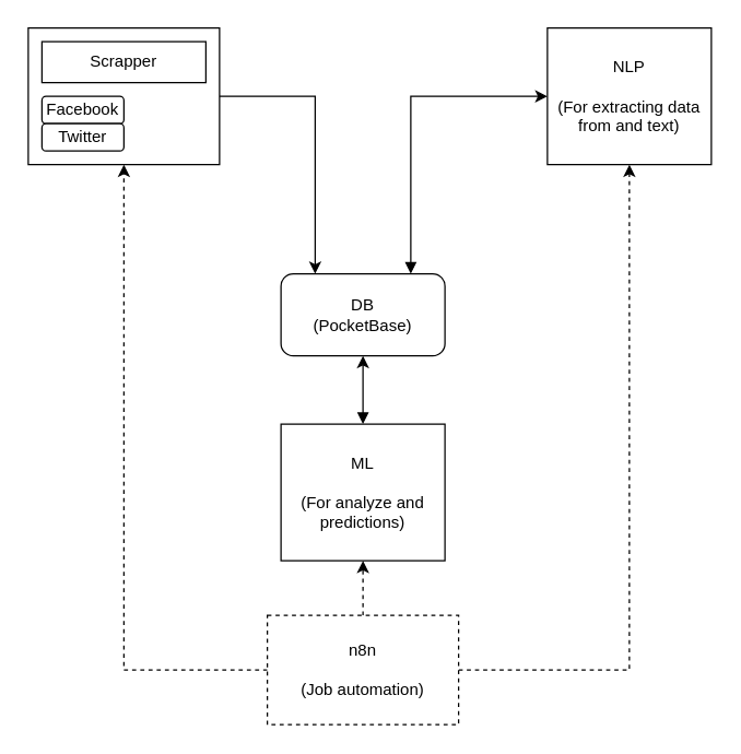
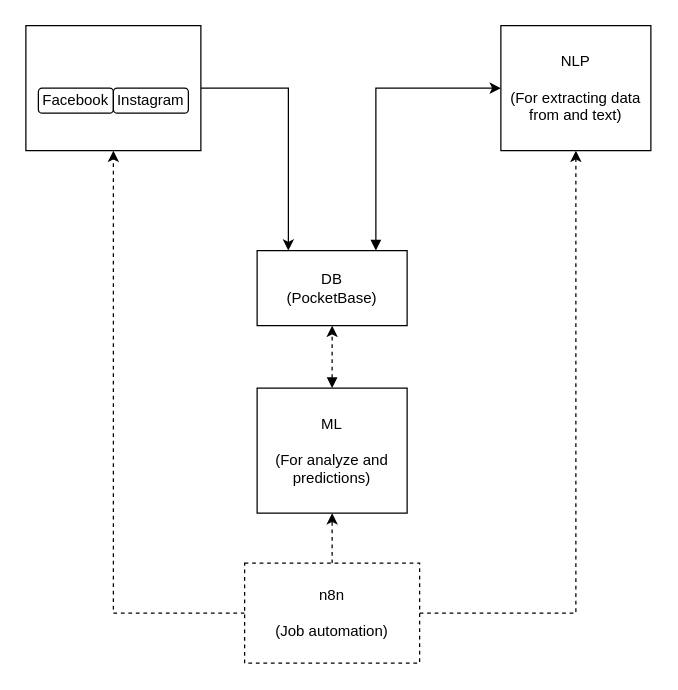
- <mxCell id="4" value="Scrapper" style="rounded=0;whiteSpace=wrap;html=1;" vertex="1" parent="1"><mxGeometry x="30" y="30" width="120" height="30" as="geometry" /></mxCell>
+ <mxCell id="6" value="Instagram" style="rounded=1;whiteSpace=wrap;html=1;" vertex="1" parent="1"><mxGeometry x="90" y="70" width="60" height="20" as="geometry" /></mxCell>
- <mxCell id="7" value="Twitter" style="rounded=1;whiteSpace=wrap;html=1;" vertex="1" parent="1"><mxGeometry x="30" y="90" width="60" height="20" as="geometry" /></mxCell>
- <mxCell id="16" value="DB&lt;br&gt;(PocketBase)" style="whiteSpace=wrap;html=1;rounded=1;" vertex="1" parent="1"><mxGeometry x="205" y="200" width="120" height="60" as="geometry" /></mxCell>
+ <mxCell id="16" value="DB&lt;br&gt;(PocketBase)" style="rounded=0;whiteSpace=wrap;html=1;" vertex="1" parent="1"><mxGeometry x="205" y="200" width="120" height="60" as="geometry" /></mxCell>
- <mxCell id="9" style="edgeStyle=orthogonalEdgeStyle;rounded=0;orthogonalLoop=1;jettySize=auto;html=1;entryX=0.5;entryY=1;entryDx=0;entryDy=0;startArrow=block;startFill=1;" edge="1" parent="1" source="10" target="16"><mxGeometry relative="1" as="geometry" /></mxCell>
+ <mxCell id="9" style="edgeStyle=orthogonalEdgeStyle;rounded=0;orthogonalLoop=1;jettySize=auto;html=1;entryX=0.5;entryY=1;entryDx=0;entryDy=0;startArrow=block;startFill=1;dashed=1;" edge="1" parent="1" source="10" target="16"><mxGeometry relative="1" as="geometry" /></mxCell>
